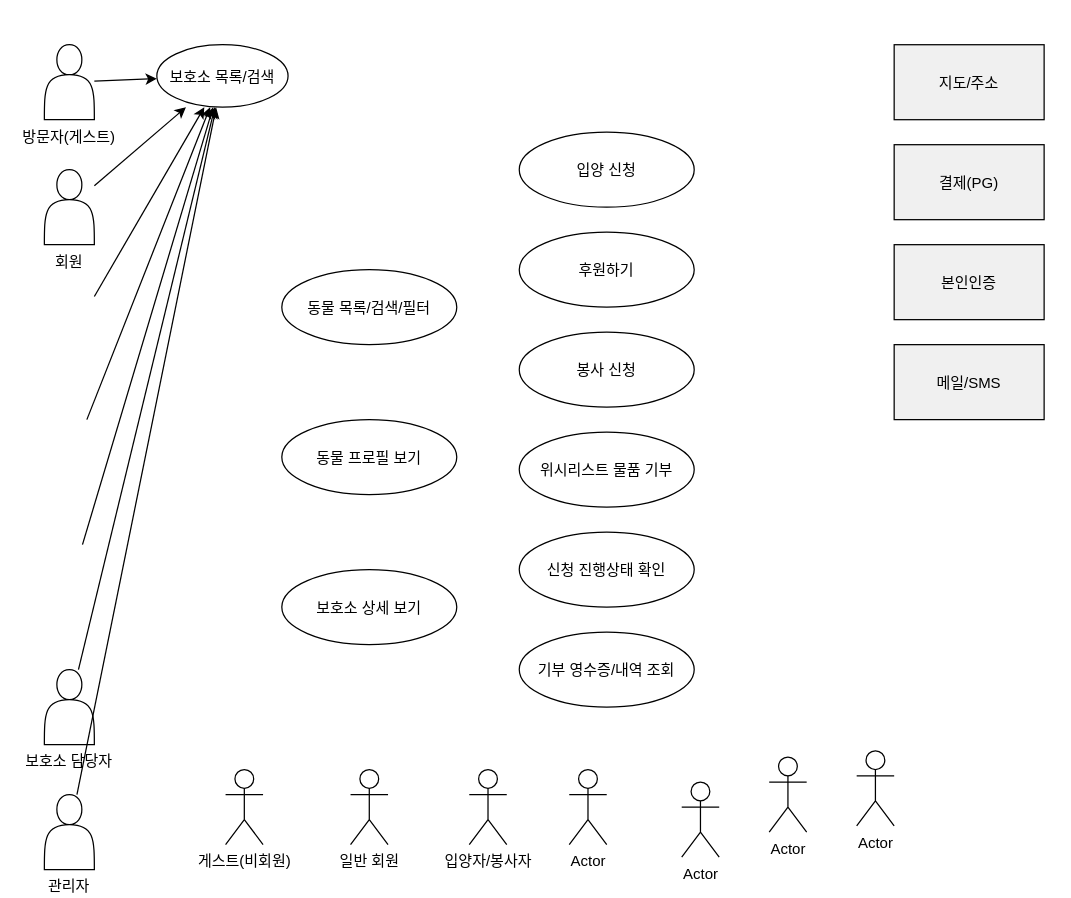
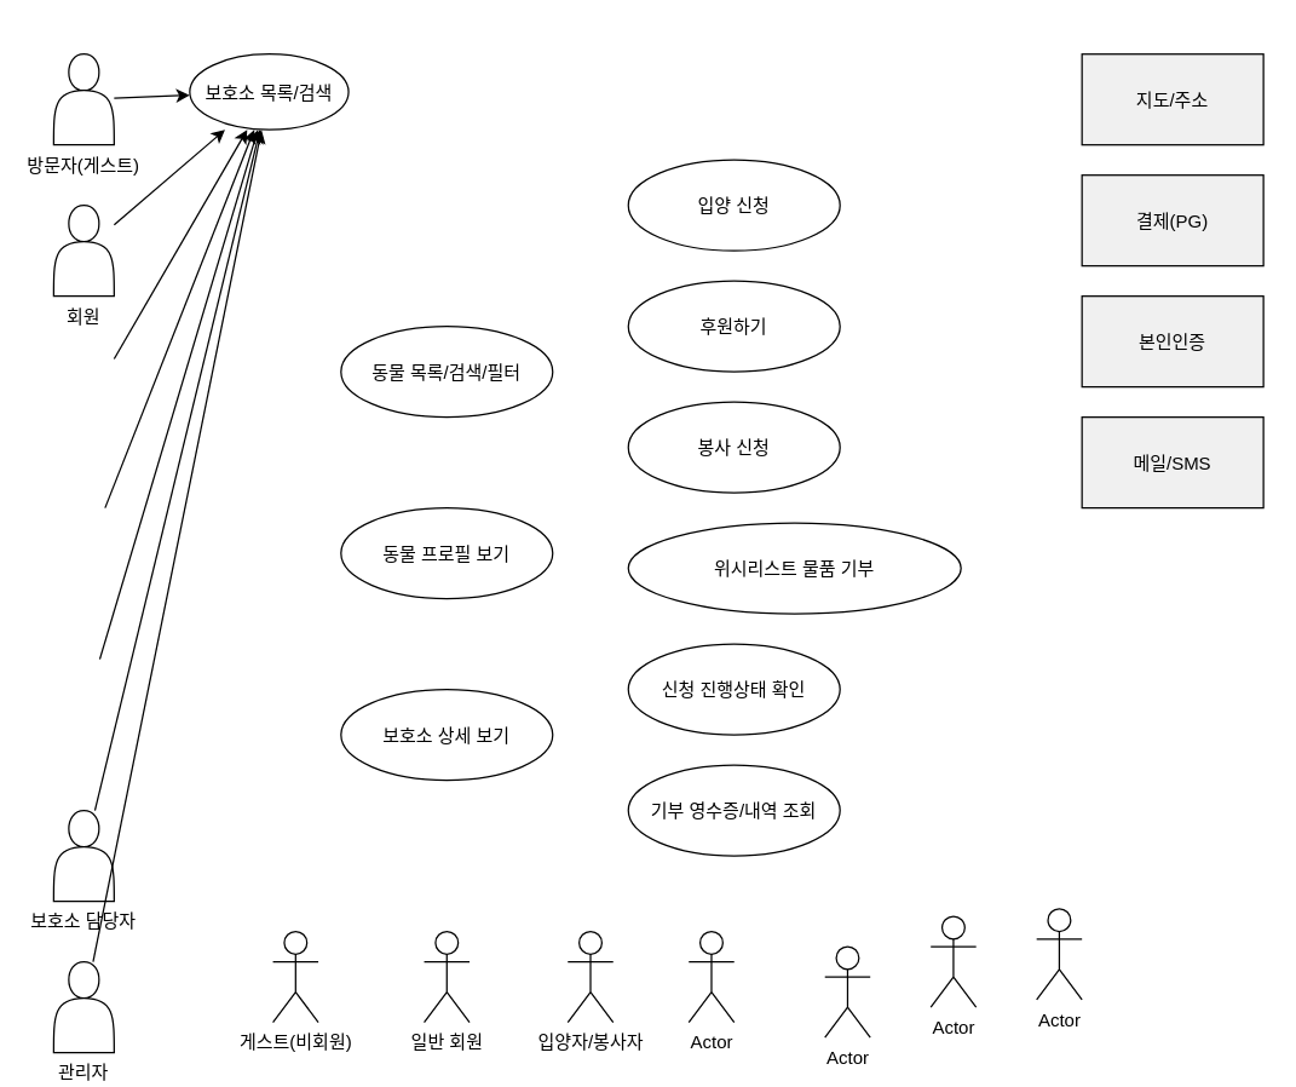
- <mxCell id="24" value="위시리스트 물품 기부" style="shape=ellipse;" parent="1" vertex="1"><mxGeometry x="400" y="330" width="140" height="60" as="geometry" /></mxCell>
+ <mxCell id="24" value="위시리스트 물품 기부" style="shape=ellipse;" parent="1" vertex="1"><mxGeometry x="400" y="330" width="220" height="60" as="geometry" /></mxCell>
